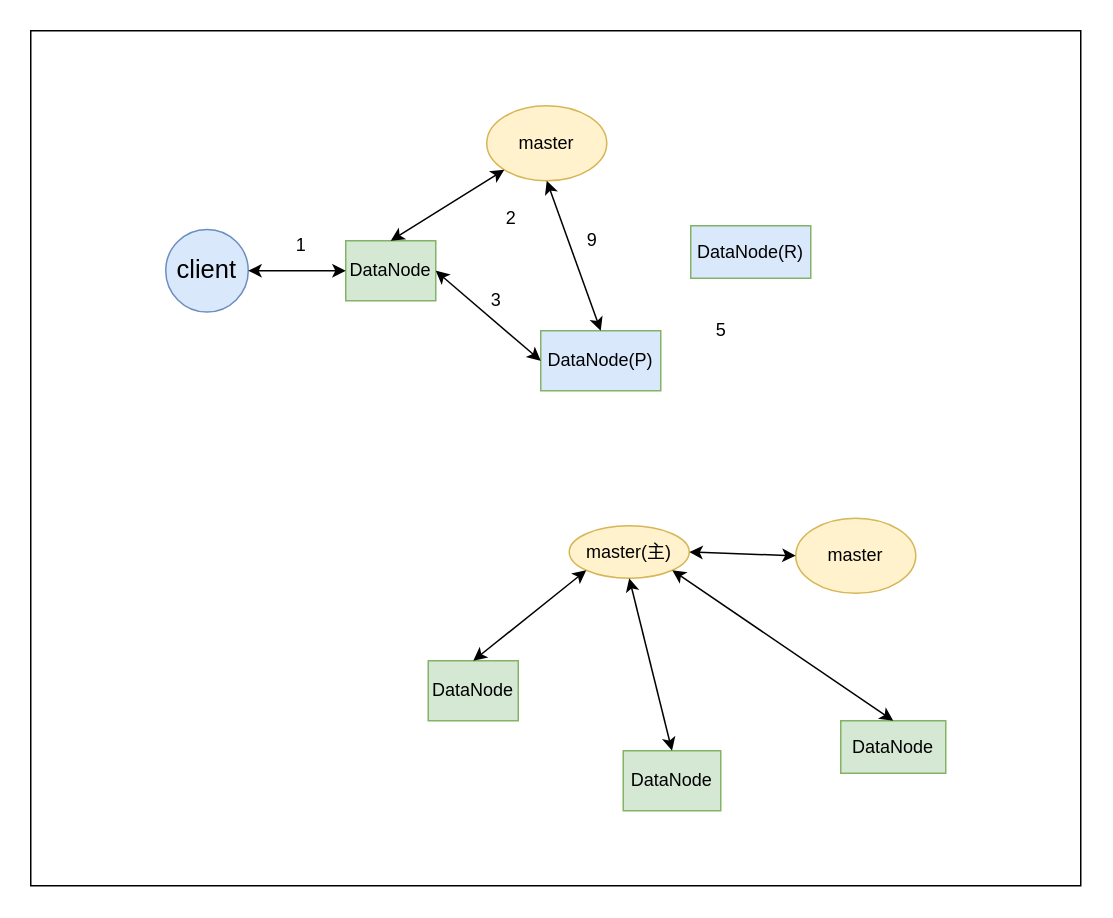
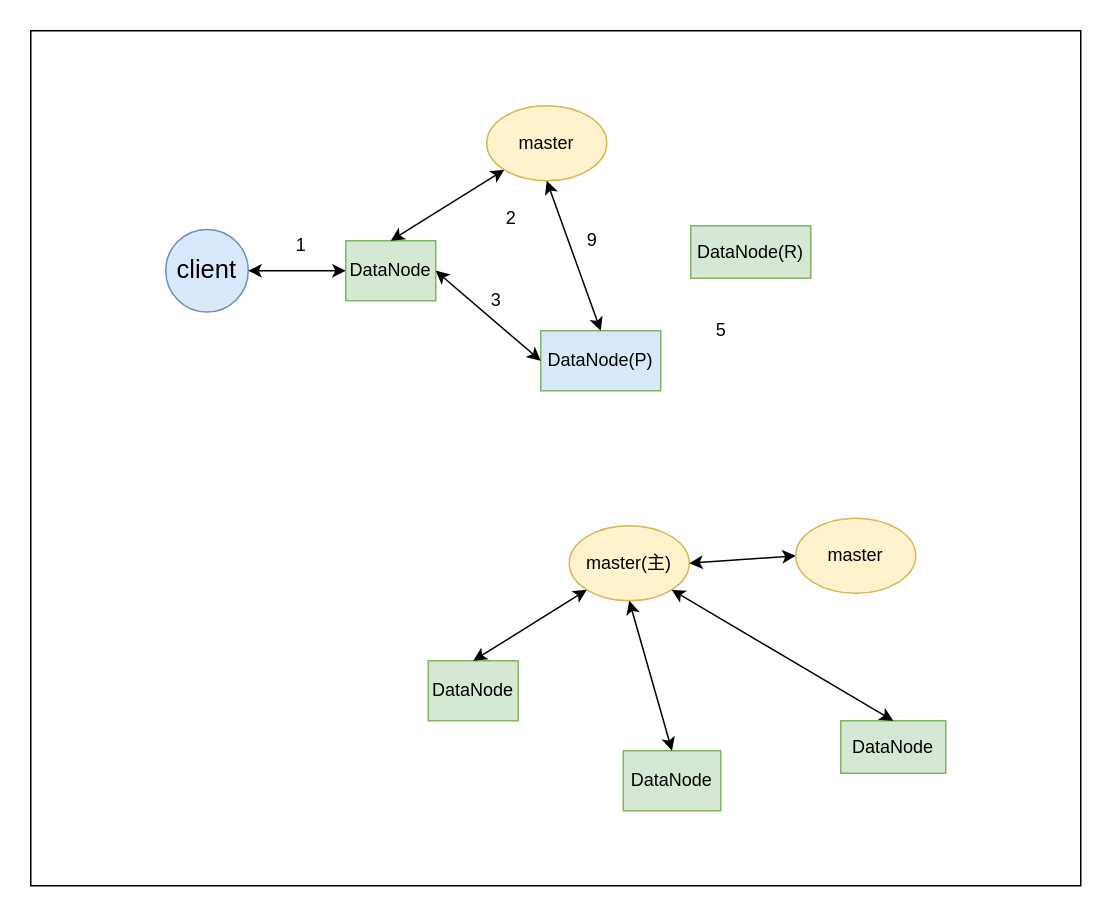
- <mxCell id="6" value="DataNode(R)" style="rounded=0;whiteSpace=wrap;html=1;fillColor=#dae8fc;strokeColor=#82b366;" parent="1" vertex="1"><mxGeometry x="460" y="150" width="80" height="35" as="geometry" /></mxCell>
+ <mxCell id="6" value="DataNode(R)" style="rounded=0;whiteSpace=wrap;html=1;fillColor=#d5e8d4;strokeColor=#82b366;" parent="1" vertex="1"><mxGeometry x="460" y="150" width="80" height="35" as="geometry" /></mxCell>
- <mxCell id="16" value="master(主)" style="ellipse;whiteSpace=wrap;html=1;fillColor=#fff2cc;strokeColor=#d6b656;" parent="1" vertex="1"><mxGeometry x="379" y="350" width="80" height="35" as="geometry" /></mxCell>
+ <mxCell id="16" value="master(主)" style="ellipse;whiteSpace=wrap;html=1;fillColor=#fff2cc;strokeColor=#d6b656;" parent="1" vertex="1"><mxGeometry x="379" y="350" width="80" height="50" as="geometry" /></mxCell>
